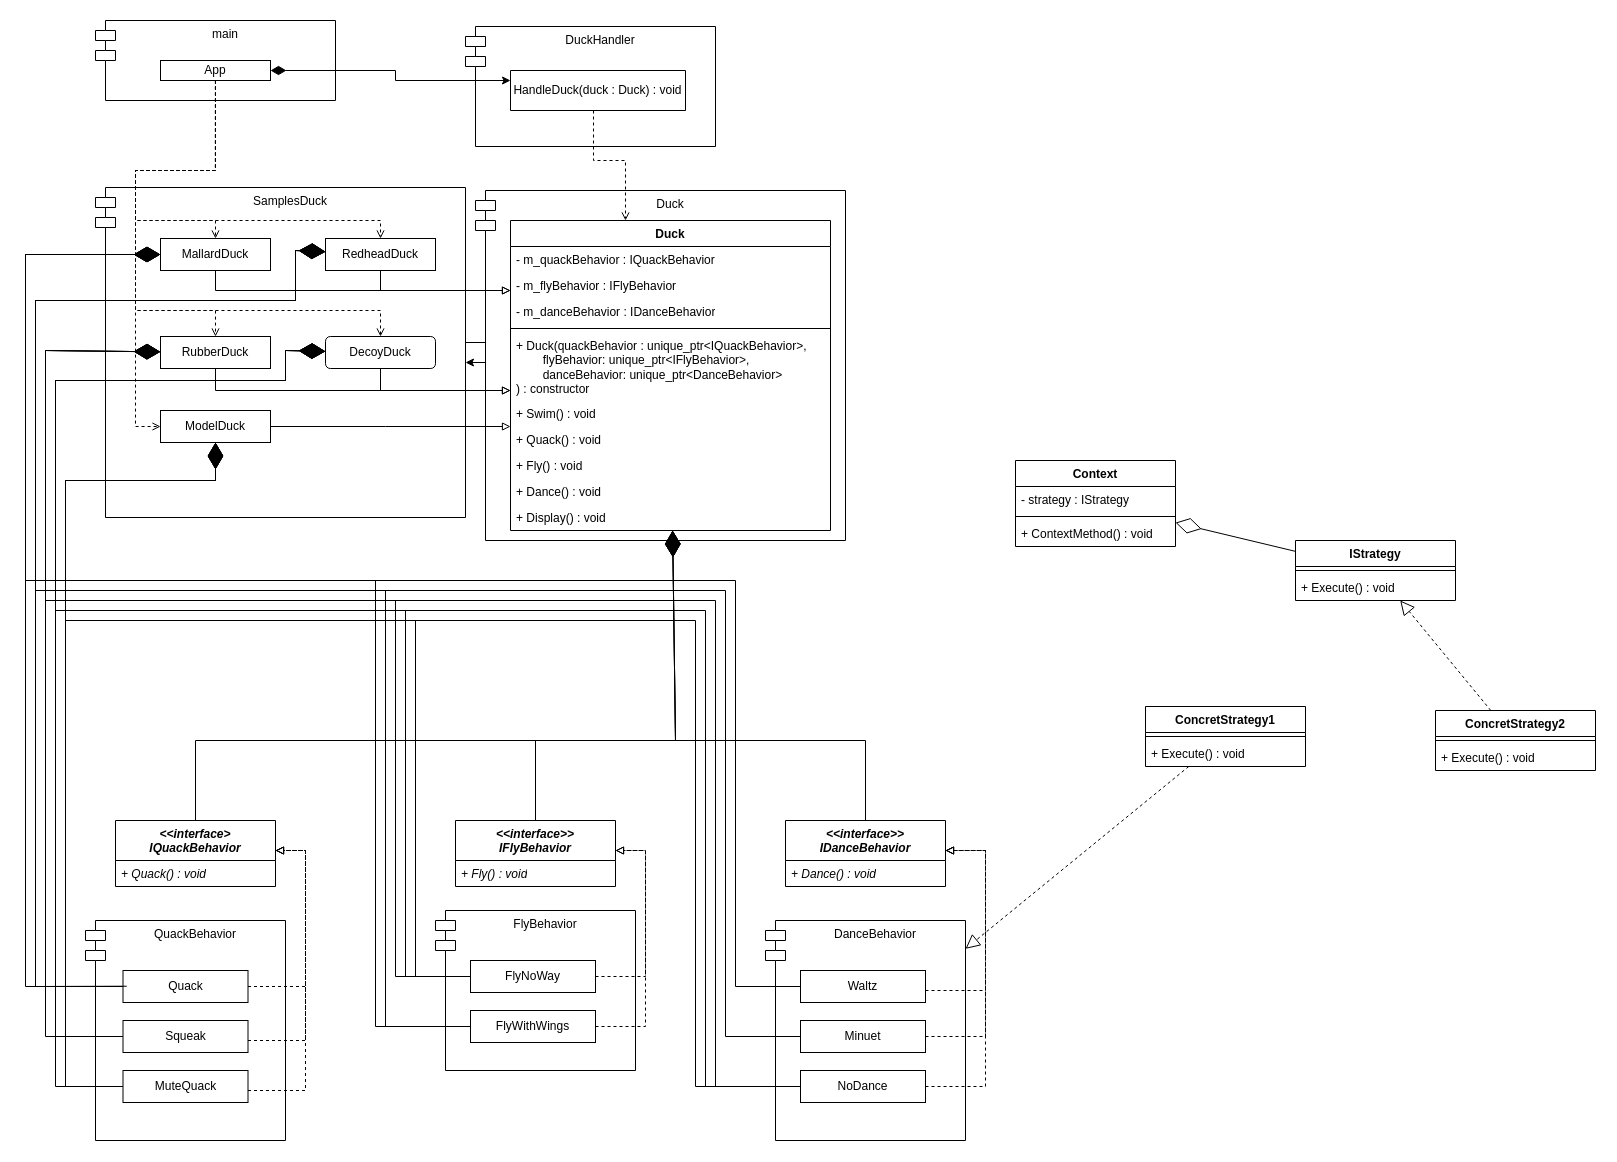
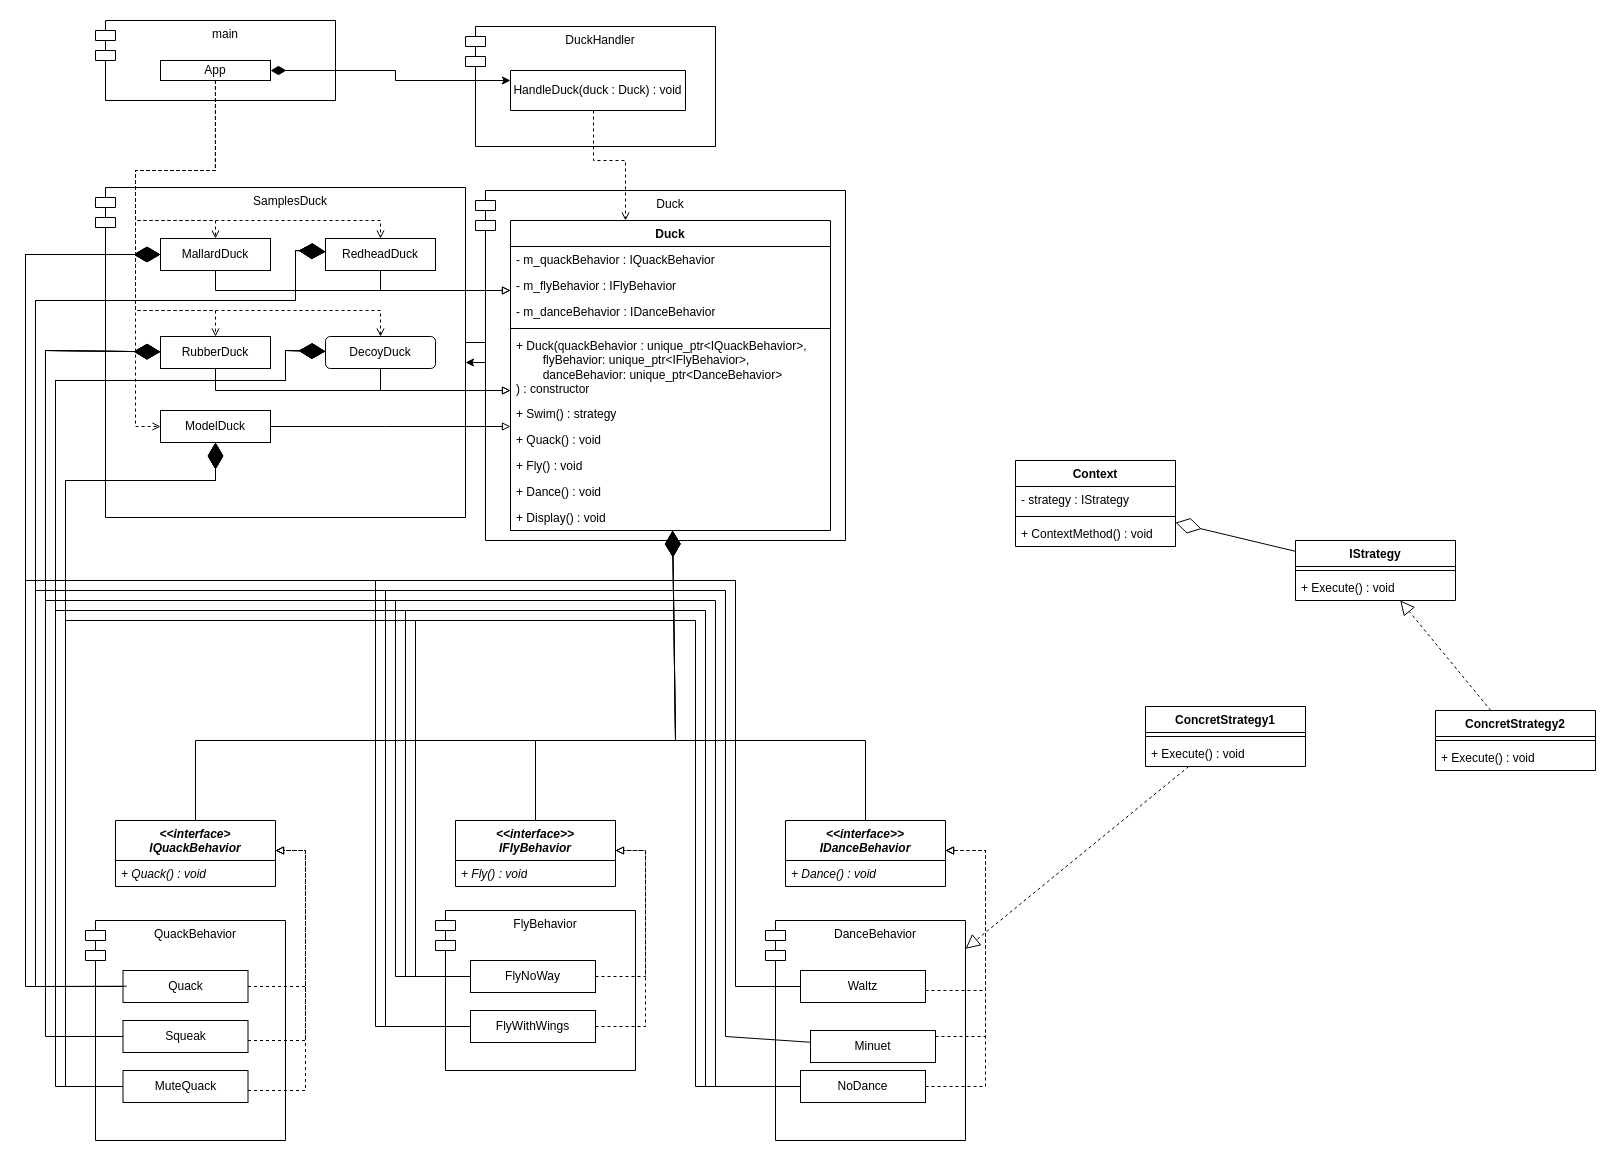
- <mxCell id="15" value="+ Swim() : void" style="text;strokeColor=none;fillColor=none;align=left;verticalAlign=top;spacingLeft=4;spacingRight=4;overflow=hidden;rotatable=0;points=[[0,0.5],[1,0.5]];portConstraint=eastwest;whiteSpace=wrap;html=1;" parent="9" vertex="1"><mxGeometry y="180" width="320" height="26" as="geometry" /></mxCell>
+ <mxCell id="15" value="+ Swim() : strategy" style="text;strokeColor=none;fillColor=none;align=left;verticalAlign=top;spacingLeft=4;spacingRight=4;overflow=hidden;rotatable=0;points=[[0,0.5],[1,0.5]];portConstraint=eastwest;whiteSpace=wrap;html=1;" parent="9" vertex="1"><mxGeometry y="180" width="320" height="26" as="geometry" /></mxCell>
- <mxCell id="51" value="Minuet" style="html=1;whiteSpace=wrap;" parent="1" vertex="1"><mxGeometry x="795" y="1020" width="125" height="32" as="geometry" /></mxCell>
+ <mxCell id="51" value="Minuet" style="html=1;whiteSpace=wrap;" parent="1" vertex="1"><mxGeometry x="805" y="1030" width="125" height="32" as="geometry" /></mxCell>
